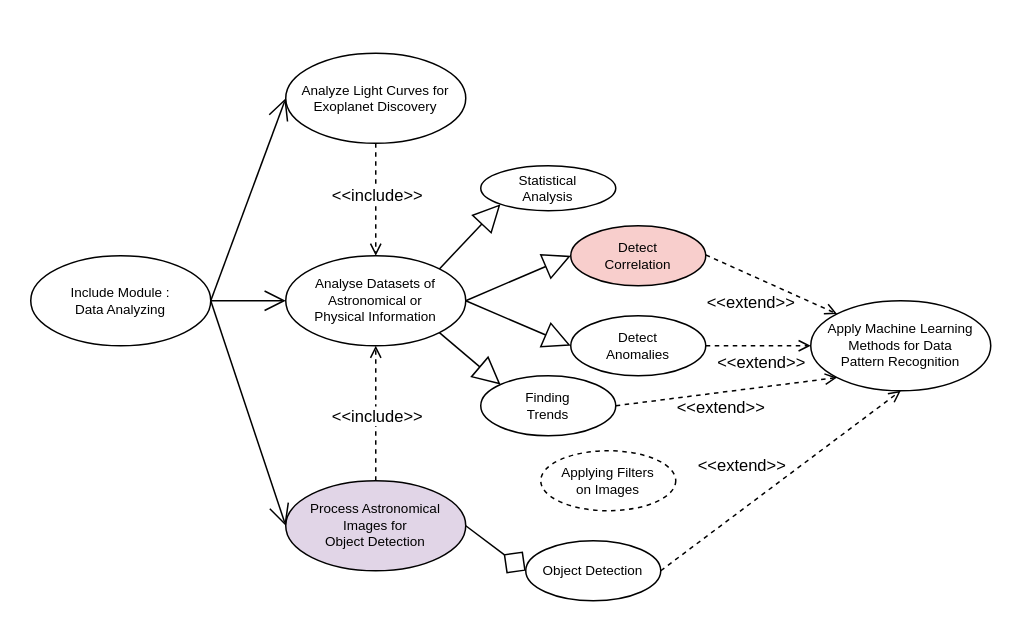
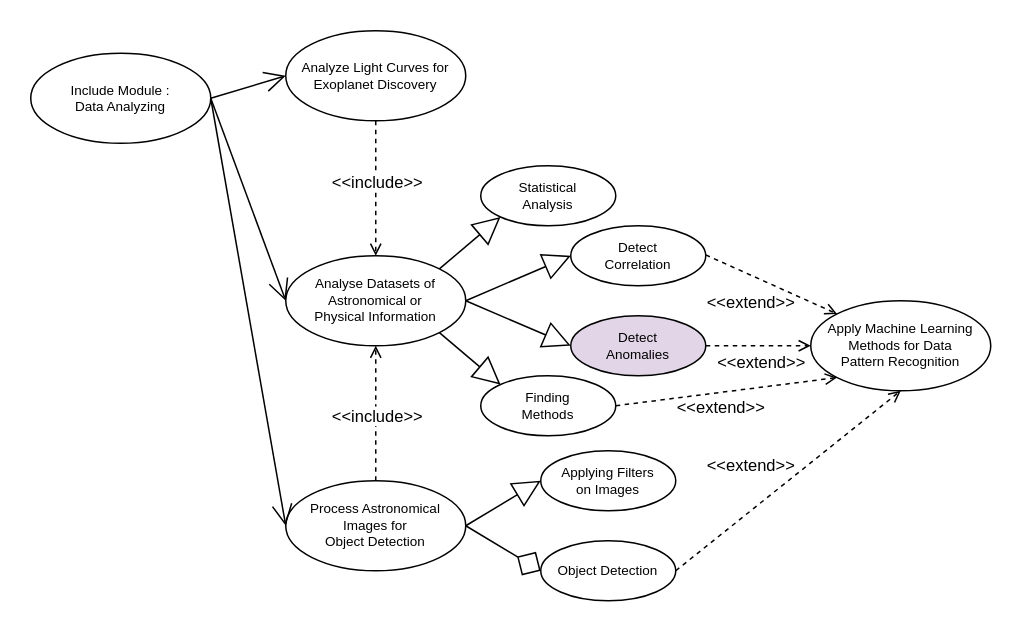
- <mxCell id="4" value="&lt;p data-pm-slice=&quot;0 0 []&quot;&gt;Analyze Light Curves for Exoplanet Discovery&lt;/p&gt;" style="ellipse;whiteSpace=wrap;html=1;fontSize=9;" vertex="1" parent="1"><mxGeometry x="190" y="35" width="120" height="60" as="geometry" /></mxCell>
+ <mxCell id="4" value="&lt;p data-pm-slice=&quot;0 0 []&quot;&gt;Analyze Light Curves for Exoplanet Discovery&lt;/p&gt;" style="ellipse;whiteSpace=wrap;html=1;fontSize=9;" vertex="1" parent="1"><mxGeometry x="190" y="20" width="120" height="60" as="geometry" /></mxCell>
- <mxCell id="6" value="Statistical&lt;div&gt;Analysis&lt;/div&gt;" style="ellipse;whiteSpace=wrap;html=1;fontSize=9;" vertex="1" parent="1"><mxGeometry x="320" y="110" width="90" height="30" as="geometry" /></mxCell>
+ <mxCell id="6" value="Statistical&lt;div&gt;Analysis&lt;/div&gt;" style="ellipse;whiteSpace=wrap;html=1;fontSize=9;" vertex="1" parent="1"><mxGeometry x="320" y="110" width="90" height="40" as="geometry" /></mxCell>
- <mxCell id="8" value="&lt;div&gt;Detect&lt;/div&gt;Correlation" style="ellipse;whiteSpace=wrap;html=1;fontSize=9;fillColor=#f8cecc;" vertex="1" parent="1"><mxGeometry x="380" y="150" width="90" height="40" as="geometry" /></mxCell>
+ <mxCell id="8" value="&lt;div&gt;Detect&lt;/div&gt;Correlation" style="ellipse;whiteSpace=wrap;html=1;fontSize=9;" vertex="1" parent="1"><mxGeometry x="380" y="150" width="90" height="40" as="geometry" /></mxCell>
- <mxCell id="2" value="Include Module :&lt;div&gt;Data Analyzing&lt;/div&gt;" style="ellipse;whiteSpace=wrap;html=1;fontSize=9;" vertex="1" parent="1"><mxGeometry x="20" y="170" width="120" height="60" as="geometry" /></mxCell>
+ <mxCell id="2" value="Include Module :&lt;div&gt;Data Analyzing&lt;/div&gt;" style="ellipse;whiteSpace=wrap;html=1;fontSize=9;" vertex="1" parent="1"><mxGeometry x="20" y="35" width="120" height="60" as="geometry" /></mxCell>
- <mxCell id="9" value="Detect&lt;div&gt;Anomalies&lt;/div&gt;" style="ellipse;whiteSpace=wrap;html=1;fontSize=9;" vertex="1" parent="1"><mxGeometry x="380" y="210" width="90" height="40" as="geometry" /></mxCell>
+ <mxCell id="9" value="Detect&lt;div&gt;Anomalies&lt;/div&gt;" style="ellipse;whiteSpace=wrap;html=1;fontSize=9;fillColor=#e1d5e7;" vertex="1" parent="1"><mxGeometry x="380" y="210" width="90" height="40" as="geometry" /></mxCell>
- <mxCell id="10" value="Finding&lt;div&gt;Trends&lt;/div&gt;" style="ellipse;whiteSpace=wrap;html=1;fontSize=9;" vertex="1" parent="1"><mxGeometry x="320" y="250" width="90" height="40" as="geometry" /></mxCell>
+ <mxCell id="10" value="Finding&lt;div&gt;Methods&lt;/div&gt;" style="ellipse;whiteSpace=wrap;html=1;fontSize=9;" vertex="1" parent="1"><mxGeometry x="320" y="250" width="90" height="40" as="geometry" /></mxCell>
- <mxCell id="20" value="Applying Filters&lt;div&gt;on Images&lt;/div&gt;" style="ellipse;whiteSpace=wrap;html=1;fontSize=9;dashed=1;" vertex="1" parent="1"><mxGeometry x="360" y="300" width="90" height="40" as="geometry" /></mxCell>
+ <mxCell id="20" value="Applying Filters&lt;div&gt;on Images&lt;/div&gt;" style="ellipse;whiteSpace=wrap;html=1;fontSize=9;" vertex="1" parent="1"><mxGeometry x="360" y="300" width="90" height="40" as="geometry" /></mxCell>
+ <mxCell id="22" value="" style="endArrow=block;endSize=16;endFill=0;html=1;rounded=0;exitX=1;exitY=0.5;exitDx=0;exitDy=0;entryX=0;entryY=0.5;entryDx=0;entryDy=0;" edge="1" parent="1" source="17" target="20"><mxGeometry width="160" relative="1" as="geometry"><mxPoint x="302" y="189" as="sourcePoint" /><mxPoint x="343" y="154" as="targetPoint" /></mxGeometry></mxCell>
- <mxCell id="17" value="Process Astronomical&lt;div&gt;Images for&lt;/div&gt;&lt;div&gt;Object Detection&lt;/div&gt;" style="ellipse;whiteSpace=wrap;html=1;fontSize=9;fillColor=#e1d5e7;" vertex="1" parent="1"><mxGeometry x="190" y="320" width="120" height="60" as="geometry" /></mxCell>
+ <mxCell id="17" value="Process Astronomical&lt;div&gt;Images for&lt;/div&gt;&lt;div&gt;Object Detection&lt;/div&gt;" style="ellipse;whiteSpace=wrap;html=1;fontSize=9;" vertex="1" parent="1"><mxGeometry x="190" y="320" width="120" height="60" as="geometry" /></mxCell>
- <mxCell id="21" value="Object Detection" style="ellipse;whiteSpace=wrap;html=1;fontSize=9;" vertex="1" parent="1"><mxGeometry x="350" y="360" width="90" height="40" as="geometry" /></mxCell>
+ <mxCell id="21" value="Object Detection" style="ellipse;whiteSpace=wrap;html=1;fontSize=9;" vertex="1" parent="1"><mxGeometry x="360" y="360" width="90" height="40" as="geometry" /></mxCell>
